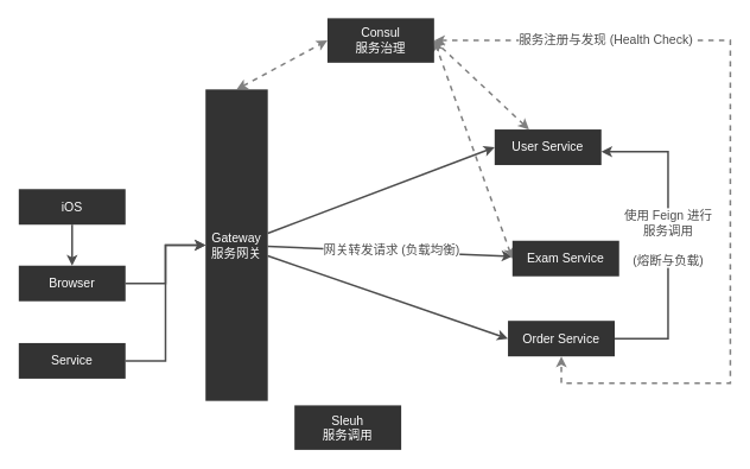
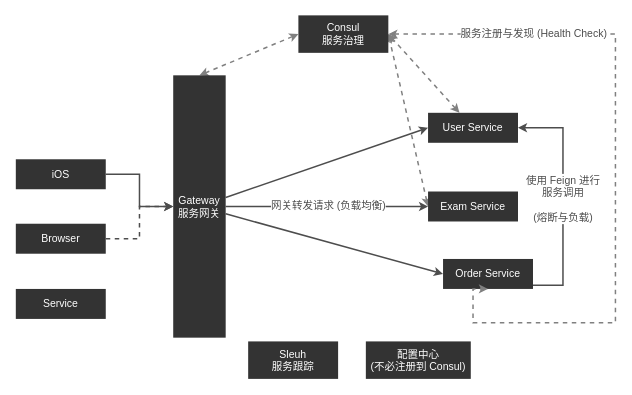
- <mxCell id="20" value="Consul&lt;br&gt;服务治理" style="rounded=0;whiteSpace=wrap;html=1;fillColor=#333333;fontColor=#FFFFFF;strokeColor=none;fontSize=14;" parent="1" vertex="1"><mxGeometry x="367" y="20" width="120" height="50" as="geometry" /></mxCell>
+ <mxCell id="20" value="Consul&lt;br&gt;服务治理" style="rounded=0;whiteSpace=wrap;html=1;fillColor=#333333;fontColor=#FFFFFF;strokeColor=none;fontSize=14;" parent="1" vertex="1"><mxGeometry x="397" y="20" width="120" height="50" as="geometry" /></mxCell>
- <mxCell id="13" value="User Service" style="rounded=0;whiteSpace=wrap;html=1;fillColor=#333333;fontColor=#FFFFFF;strokeColor=none;fontSize=14;" parent="1" vertex="1"><mxGeometry x="555" y="145" width="120" height="40" as="geometry" /></mxCell>
+ <mxCell id="13" value="User Service" style="rounded=0;whiteSpace=wrap;html=1;fillColor=#333333;fontColor=#FFFFFF;strokeColor=none;fontSize=14;" parent="1" vertex="1"><mxGeometry x="570" y="150" width="120" height="40" as="geometry" /></mxCell>
- <mxCell id="8" style="edgeStyle=orthogonalEdgeStyle;rounded=0;orthogonalLoop=1;jettySize=auto;html=1;strokeColor=#4D4D4D;strokeWidth=2;fontSize=14;fontColor=#FFFFFF;" parent="1" source="9" target="11" edge="1"><mxGeometry relative="1" as="geometry" /></mxCell>
+ <mxCell id="8" style="edgeStyle=orthogonalEdgeStyle;rounded=0;orthogonalLoop=1;jettySize=auto;html=1;strokeColor=#4D4D4D;strokeWidth=2;fontSize=14;fontColor=#FFFFFF;" parent="1" source="9" target="7" edge="1"><mxGeometry relative="1" as="geometry" /></mxCell>
- <mxCell id="15" value="Exam Service" style="rounded=0;whiteSpace=wrap;html=1;fillColor=#333333;fontColor=#FFFFFF;strokeColor=none;fontSize=14;" parent="1" vertex="1"><mxGeometry x="575" y="270" width="120" height="40" as="geometry" /></mxCell>
+ <mxCell id="15" value="Exam Service" style="rounded=0;whiteSpace=wrap;html=1;fillColor=#333333;fontColor=#FFFFFF;strokeColor=none;fontSize=14;" parent="1" vertex="1"><mxGeometry x="570" y="255" width="120" height="40" as="geometry" /></mxCell>
- <mxCell id="10" style="edgeStyle=orthogonalEdgeStyle;rounded=0;orthogonalLoop=1;jettySize=auto;html=1;strokeColor=#4D4D4D;strokeWidth=2;fontSize=14;fontColor=#FFFFFF;" parent="1" source="11" target="7" edge="1"><mxGeometry relative="1" as="geometry" /></mxCell>
+ <mxCell id="10" style="edgeStyle=orthogonalEdgeStyle;rounded=0;orthogonalLoop=1;jettySize=auto;html=1;strokeColor=#4D4D4D;strokeWidth=2;fontSize=14;fontColor=#FFFFFF;dashed=1;" parent="1" source="11" target="7" edge="1"><mxGeometry relative="1" as="geometry" /></mxCell>
- <mxCell id="21" value="Text" style="text;html=1;align=center;verticalAlign=middle;resizable=0;points=[];;autosize=1;fontSize=14;fontColor=#FFFFFF;" parent="1" vertex="1"><mxGeometry x="487" y="318" width="40" height="20" as="geometry" /></mxCell>
+ <mxCell id="21" value="Text" style="text;html=1;align=center;verticalAlign=middle;resizable=0;points=[];;autosize=1;fontSize=14;fontColor=#FFFFFF;" parent="1" vertex="1"><mxGeometry x="487" y="293" width="40" height="20" as="geometry" /></mxCell>
- <mxCell id="17" value="Order Service" style="rounded=0;whiteSpace=wrap;html=1;fillColor=#333333;fontColor=#FFFFFF;strokeColor=none;fontSize=14;" parent="1" vertex="1"><mxGeometry x="570" y="360" width="120" height="40" as="geometry" /></mxCell>
+ <mxCell id="17" value="Order Service" style="rounded=0;whiteSpace=wrap;html=1;fillColor=#333333;fontColor=#FFFFFF;strokeColor=none;fontSize=14;" parent="1" vertex="1"><mxGeometry x="590" y="345" width="120" height="40" as="geometry" /></mxCell>
- <mxCell id="24" style="edgeStyle=orthogonalEdgeStyle;rounded=0;orthogonalLoop=1;jettySize=auto;html=1;entryX=0;entryY=0.5;entryDx=0;entryDy=0;fontSize=14;fontColor=#FFFFFF;strokeColor=#4D4D4D;strokeWidth=2;" edge="1" parent="1" source="25" target="7"><mxGeometry relative="1" as="geometry"><mxPoint x="180" y="390" as="targetPoint" /></mxGeometry></mxCell>
- <mxCell id="22" value="Sleuh&lt;br&gt;服务调用" style="rounded=0;whiteSpace=wrap;html=1;fillColor=#333333;fontColor=#FFFFFF;strokeColor=none;fontSize=14;" parent="1" vertex="1"><mxGeometry x="330" y="455" width="120" height="50" as="geometry" /></mxCell>
+ <mxCell id="22" value="Sleuh&lt;br&gt;服务跟踪" style="rounded=0;whiteSpace=wrap;html=1;fillColor=#333333;fontColor=#FFFFFF;strokeColor=none;fontSize=14;" parent="1" vertex="1"><mxGeometry x="330" y="455" width="120" height="50" as="geometry" /></mxCell>
+ <mxCell id="23" value="配置中心&lt;br&gt;(不必注册到 Consul)" style="rounded=0;whiteSpace=wrap;html=1;fillColor=#333333;fontColor=#FFFFFF;strokeColor=none;fontSize=14;" parent="1" vertex="1"><mxGeometry x="487" y="455" width="140" height="50" as="geometry" /></mxCell>
